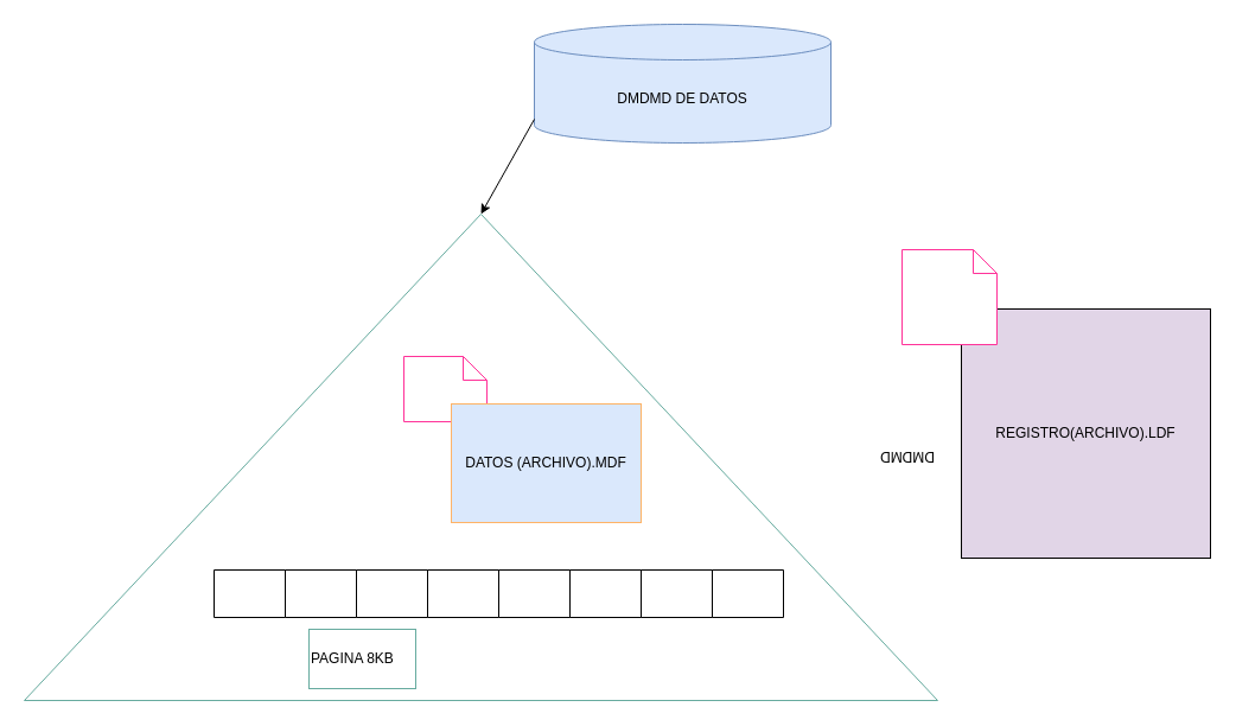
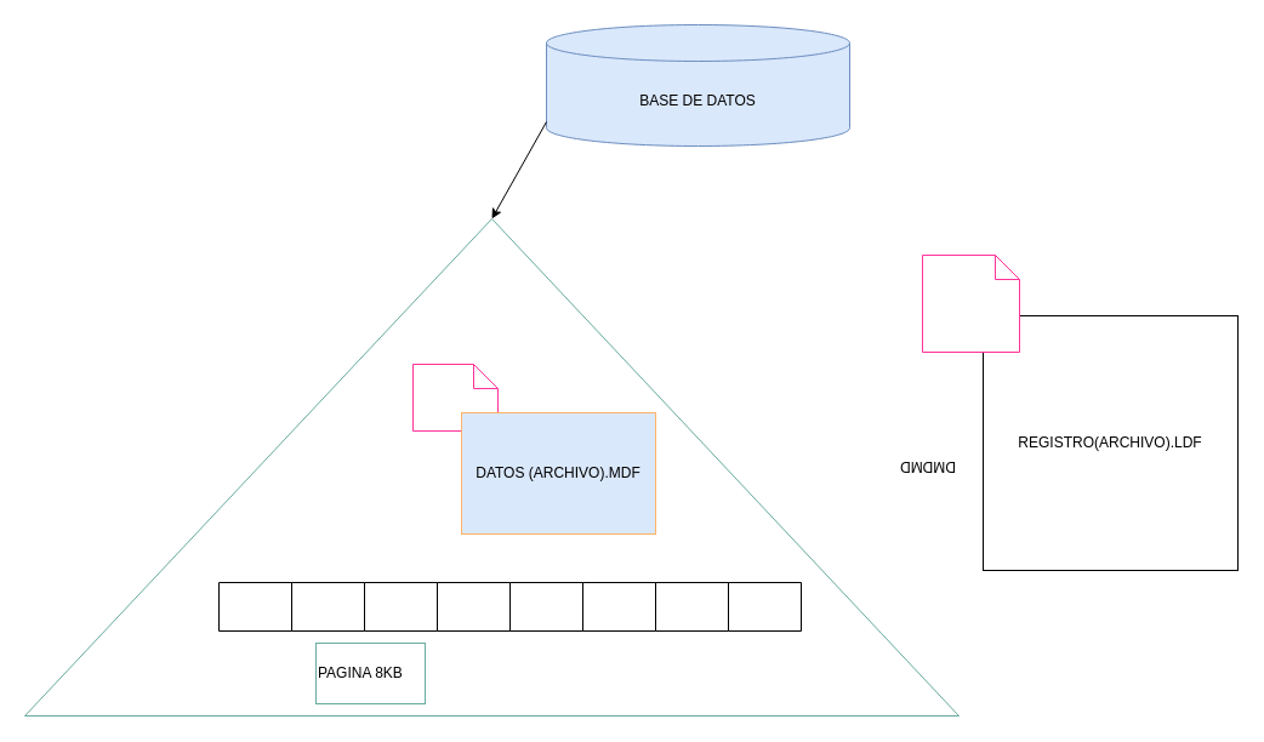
- <mxCell id="2" value="DMDMD DE DATOS" style="shape=cylinder3;whiteSpace=wrap;html=1;boundedLbl=1;backgroundOutline=1;size=15;strokeColor=#6c8ebf;fillColor=#dae8fc;" vertex="1" parent="1"><mxGeometry x="450" y="20" width="250" height="100" as="geometry" /></mxCell>
+ <mxCell id="2" value="BASE DE DATOS" style="shape=cylinder3;whiteSpace=wrap;html=1;boundedLbl=1;backgroundOutline=1;size=15;strokeColor=#6c8ebf;fillColor=#dae8fc;" vertex="1" parent="1"><mxGeometry x="450" y="20" width="250" height="100" as="geometry" /></mxCell>
- <mxCell id="4" value="REGISTRO(ARCHIVO).LDF" style="whiteSpace=wrap;html=1;aspect=fixed;fillColor=#e1d5e7;" vertex="1" parent="1"><mxGeometry x="810" y="260" width="210" height="210" as="geometry" /></mxCell>
+ <mxCell id="4" value="REGISTRO(ARCHIVO).LDF" style="whiteSpace=wrap;html=1;aspect=fixed;" vertex="1" parent="1"><mxGeometry x="810" y="260" width="210" height="210" as="geometry" /></mxCell>
